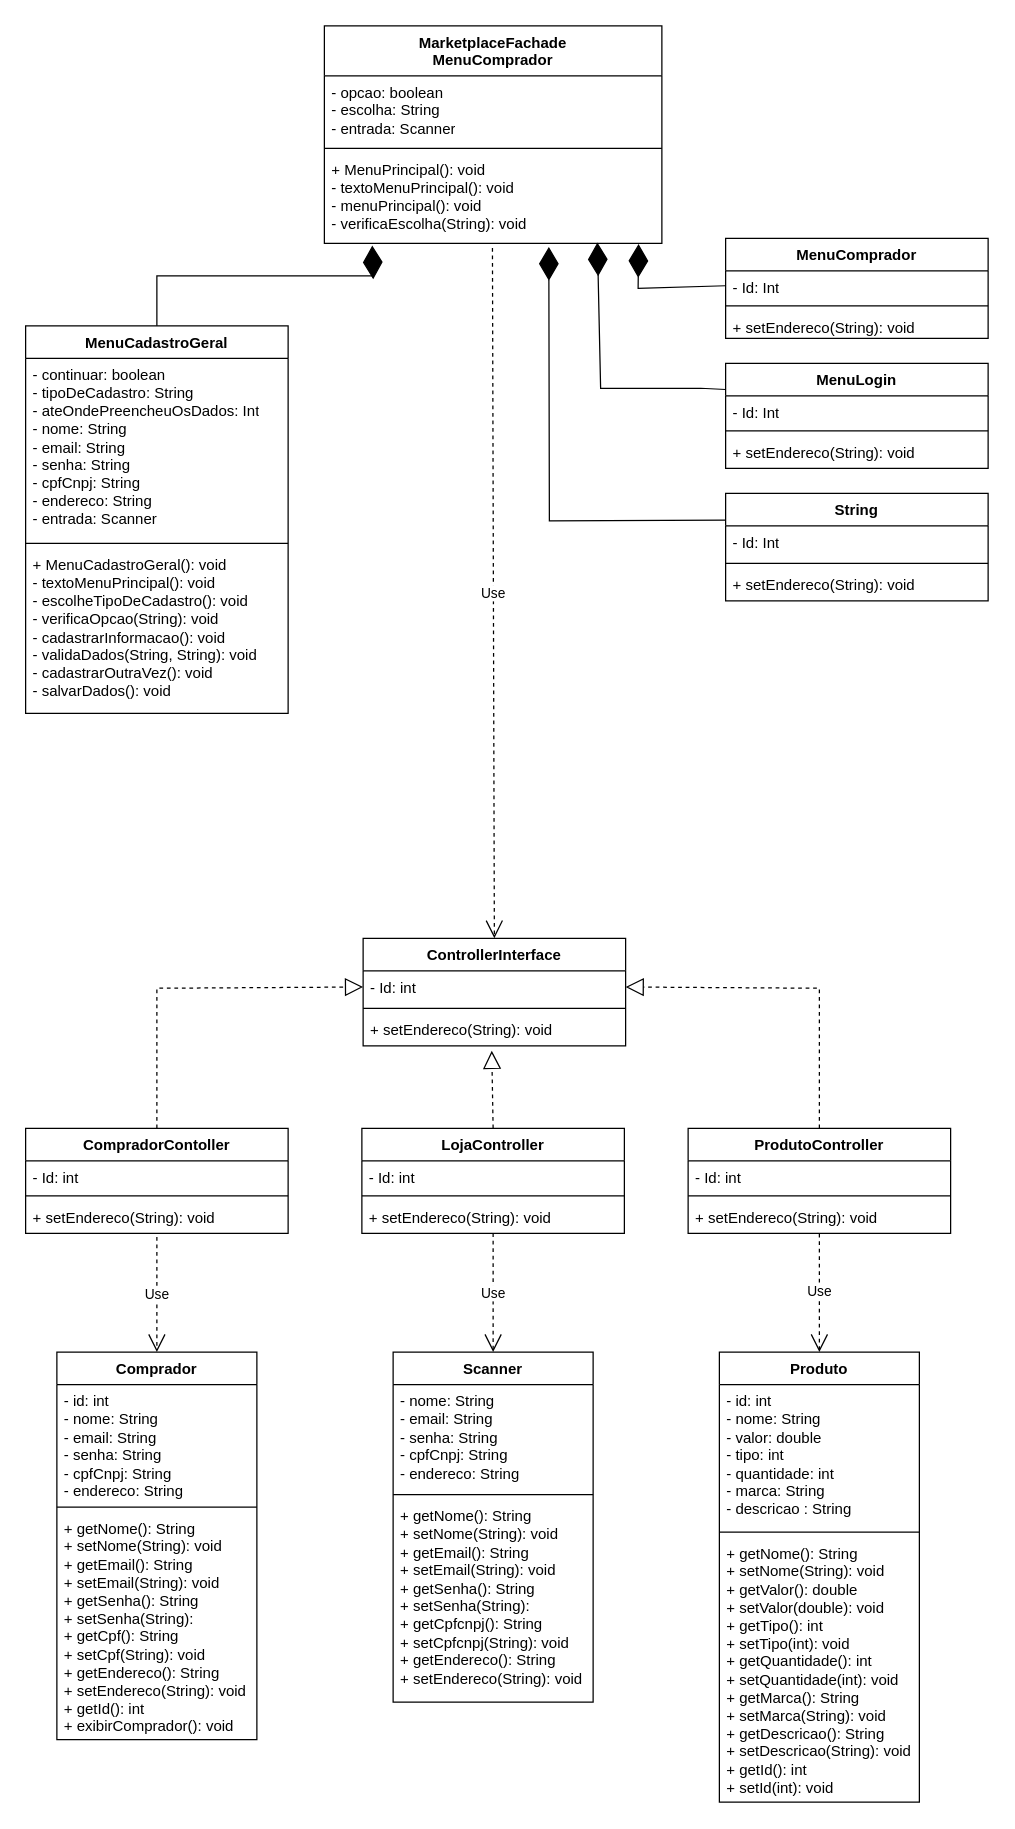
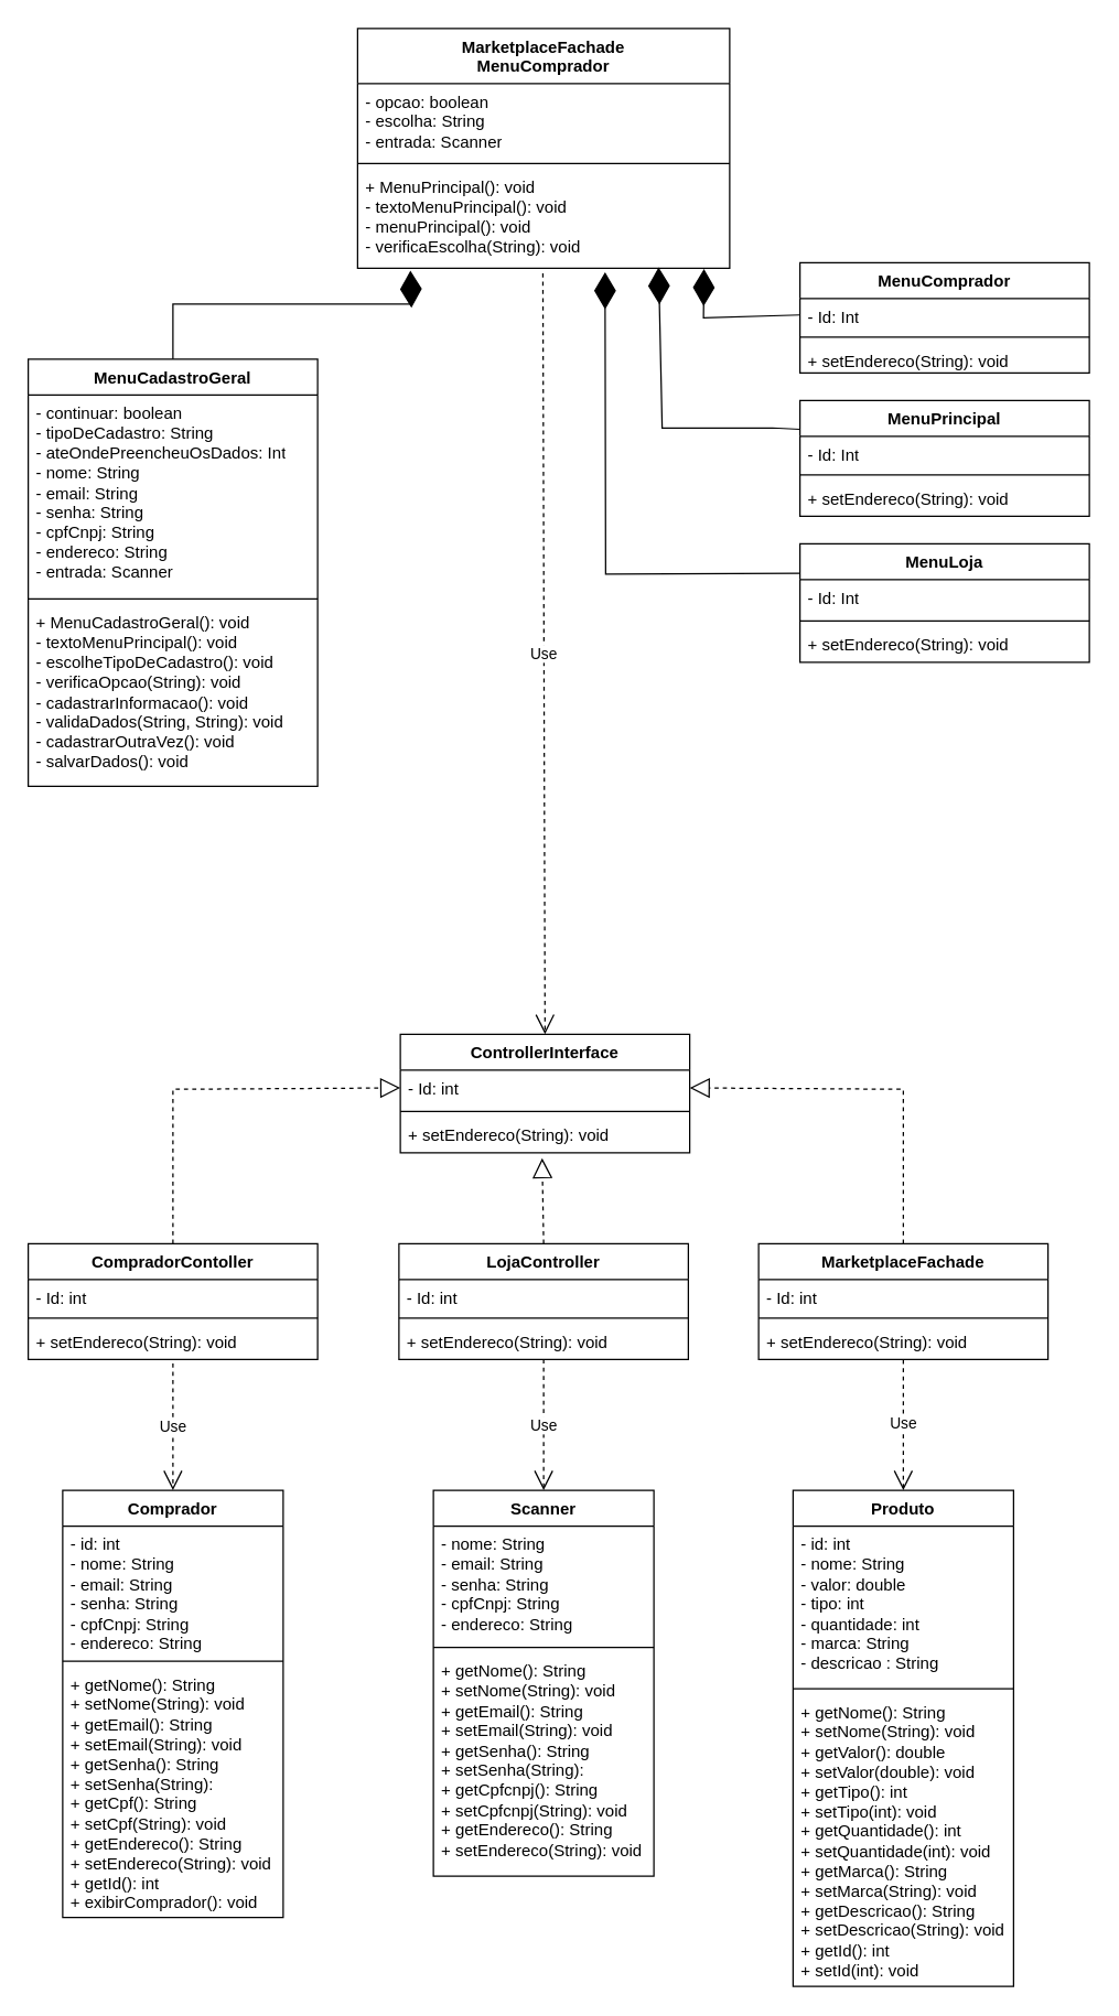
- <mxCell id="48" value="MenuLogin" style="swimlane;fontStyle=1;align=center;verticalAlign=top;childLayout=stackLayout;horizontal=1;startSize=26;horizontalStack=0;resizeParent=1;resizeParentMax=0;resizeLast=0;collapsible=1;marginBottom=0;whiteSpace=wrap;html=1;" vertex="1" parent="1"><mxGeometry x="580" y="290" width="210" height="84" as="geometry" /></mxCell>
+ <mxCell id="48" value="MenuPrincipal" style="swimlane;fontStyle=1;align=center;verticalAlign=top;childLayout=stackLayout;horizontal=1;startSize=26;horizontalStack=0;resizeParent=1;resizeParentMax=0;resizeLast=0;collapsible=1;marginBottom=0;whiteSpace=wrap;html=1;" vertex="1" parent="1"><mxGeometry x="580" y="290" width="210" height="84" as="geometry" /></mxCell>
- <mxCell id="52" value="String" style="swimlane;fontStyle=1;align=center;verticalAlign=top;childLayout=stackLayout;horizontal=1;startSize=26;horizontalStack=0;resizeParent=1;resizeParentMax=0;resizeLast=0;collapsible=1;marginBottom=0;whiteSpace=wrap;html=1;" vertex="1" parent="1"><mxGeometry x="580" y="394" width="210" height="86" as="geometry" /></mxCell>
+ <mxCell id="52" value="MenuLoja" style="swimlane;fontStyle=1;align=center;verticalAlign=top;childLayout=stackLayout;horizontal=1;startSize=26;horizontalStack=0;resizeParent=1;resizeParentMax=0;resizeLast=0;collapsible=1;marginBottom=0;whiteSpace=wrap;html=1;" vertex="1" parent="1"><mxGeometry x="580" y="394" width="210" height="86" as="geometry" /></mxCell>
- <mxCell id="18" value="ProdutoController" style="swimlane;fontStyle=1;align=center;verticalAlign=top;childLayout=stackLayout;horizontal=1;startSize=26;horizontalStack=0;resizeParent=1;resizeParentMax=0;resizeLast=0;collapsible=1;marginBottom=0;whiteSpace=wrap;html=1;" vertex="1" parent="1"><mxGeometry x="550" y="902" width="210" height="84" as="geometry" /></mxCell>
+ <mxCell id="18" value="MarketplaceFachade" style="swimlane;fontStyle=1;align=center;verticalAlign=top;childLayout=stackLayout;horizontal=1;startSize=26;horizontalStack=0;resizeParent=1;resizeParentMax=0;resizeLast=0;collapsible=1;marginBottom=0;whiteSpace=wrap;html=1;" vertex="1" parent="1"><mxGeometry x="550" y="902" width="210" height="84" as="geometry" /></mxCell>
